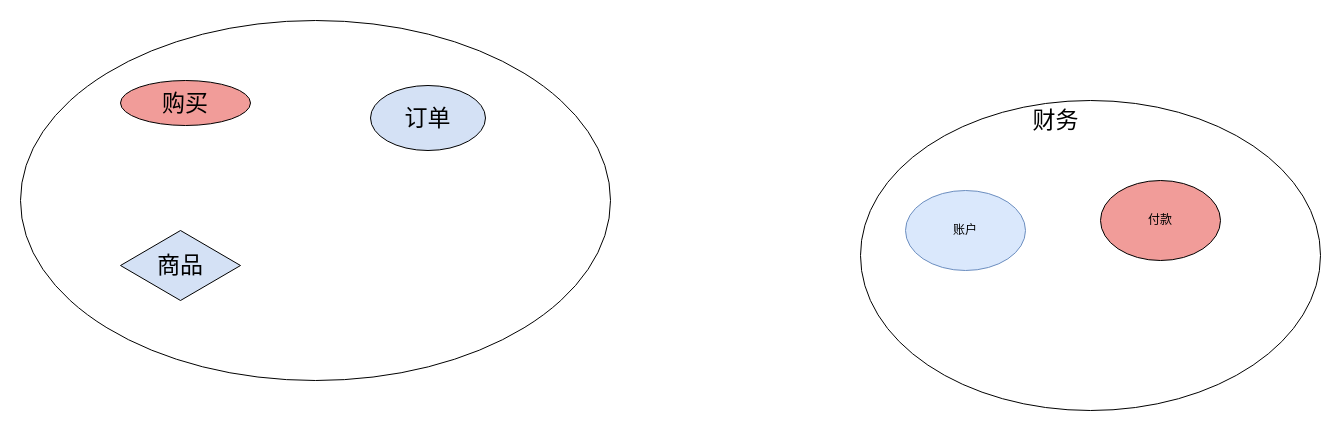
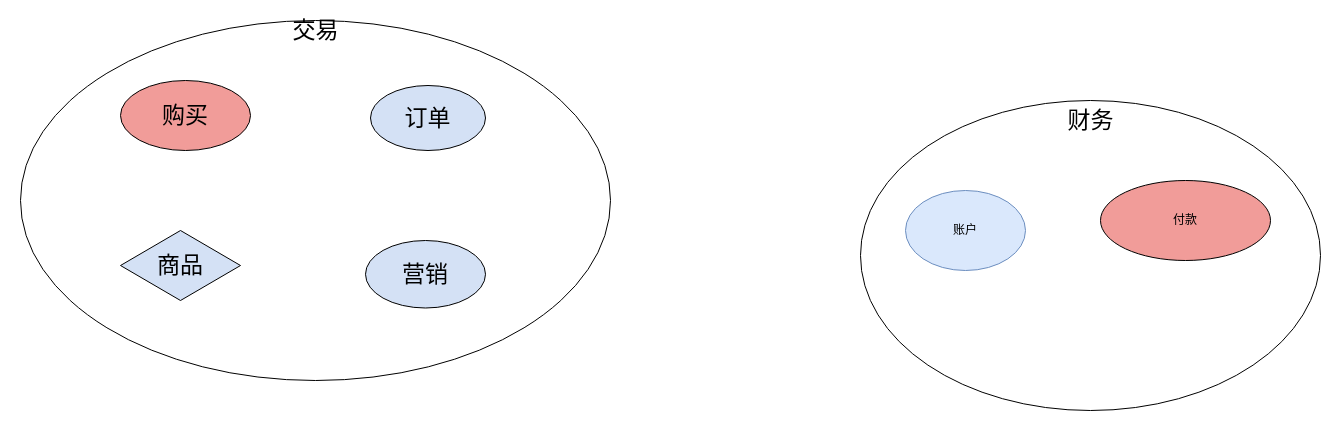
+ <mxCell id="11" value="&lt;font style=&quot;font-size: 23px&quot;&gt;交易&lt;/font&gt;" style="text;html=1;align=center;verticalAlign=middle;resizable=0;points=[];autosize=1;" vertex="1" parent="1"><mxGeometry x="285" y="20" width="60" height="20" as="geometry" /></mxCell>
- <mxCell id="10" value="&lt;font style=&quot;font-size: 23px&quot;&gt;购买&lt;/font&gt;" style="ellipse;whiteSpace=wrap;html=1;fillColor=#F19C99;" vertex="1" parent="1"><mxGeometry x="120" y="80" width="130" height="45" as="geometry" /></mxCell>
+ <mxCell id="10" value="&lt;font style=&quot;font-size: 23px&quot;&gt;购买&lt;/font&gt;" style="ellipse;whiteSpace=wrap;html=1;fillColor=#F19C99;" vertex="1" parent="1"><mxGeometry x="120" y="80" width="130" height="70" as="geometry" /></mxCell>
- <mxCell id="3" value="&lt;font style=&quot;font-size: 23px&quot;&gt;财务&lt;/font&gt;" style="text;html=1;align=center;verticalAlign=middle;resizable=0;points=[];autosize=1;" vertex="1" parent="1"><mxGeometry x="1025" y="110" width="60" height="20" as="geometry" /></mxCell>
+ <mxCell id="3" value="&lt;font style=&quot;font-size: 23px&quot;&gt;财务&lt;/font&gt;" style="text;html=1;align=center;verticalAlign=middle;resizable=0;points=[];autosize=1;" vertex="1" parent="1"><mxGeometry x="1060" y="110" width="60" height="20" as="geometry" /></mxCell>
- <mxCell id="5" value="付款" style="ellipse;whiteSpace=wrap;html=1;fillColor=#F19C99;" vertex="1" parent="1"><mxGeometry x="1100" y="180" width="120" height="80" as="geometry" /></mxCell>
+ <mxCell id="5" value="付款" style="ellipse;whiteSpace=wrap;html=1;fillColor=#F19C99;" vertex="1" parent="1"><mxGeometry x="1100" y="180" width="170" height="80" as="geometry" /></mxCell>
+ <mxCell id="9" value="&lt;font style=&quot;font-size: 23px&quot;&gt;营销&lt;/font&gt;" style="ellipse;whiteSpace=wrap;html=1;fillColor=#D4E1F5;" vertex="1" parent="1"><mxGeometry x="365" y="240" width="120" height="67.5" as="geometry" /></mxCell>
